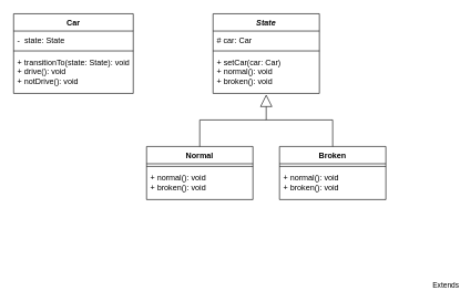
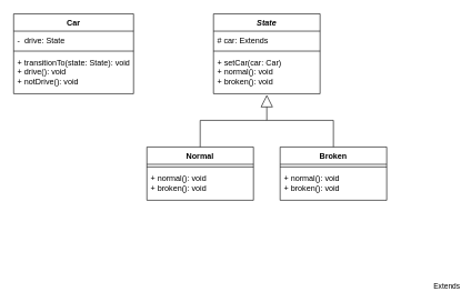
- <mxCell id="3" value="-  state: State" style="text;strokeColor=none;fillColor=none;align=left;verticalAlign=top;spacingLeft=4;spacingRight=4;overflow=hidden;rotatable=0;points=[[0,0.5],[1,0.5]];portConstraint=eastwest;" vertex="1" parent="2"><mxGeometry y="26" width="180" height="26" as="geometry" /></mxCell>
+ <mxCell id="3" value="-  drive: State" style="text;strokeColor=none;fillColor=none;align=left;verticalAlign=top;spacingLeft=4;spacingRight=4;overflow=hidden;rotatable=0;points=[[0,0.5],[1,0.5]];portConstraint=eastwest;" vertex="1" parent="2"><mxGeometry y="26" width="180" height="26" as="geometry" /></mxCell>
- <mxCell id="7" value="# car: Car" style="text;strokeColor=none;fillColor=none;align=left;verticalAlign=top;spacingLeft=4;spacingRight=4;overflow=hidden;rotatable=0;points=[[0,0.5],[1,0.5]];portConstraint=eastwest;" vertex="1" parent="6"><mxGeometry y="26" width="160" height="26" as="geometry" /></mxCell>
+ <mxCell id="7" value="# car: Extends" style="text;strokeColor=none;fillColor=none;align=left;verticalAlign=top;spacingLeft=4;spacingRight=4;overflow=hidden;rotatable=0;points=[[0,0.5],[1,0.5]];portConstraint=eastwest;" vertex="1" parent="6"><mxGeometry y="26" width="160" height="26" as="geometry" /></mxCell>
